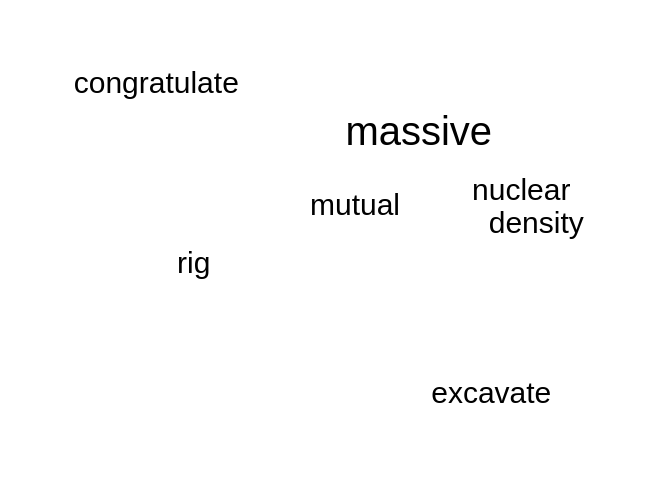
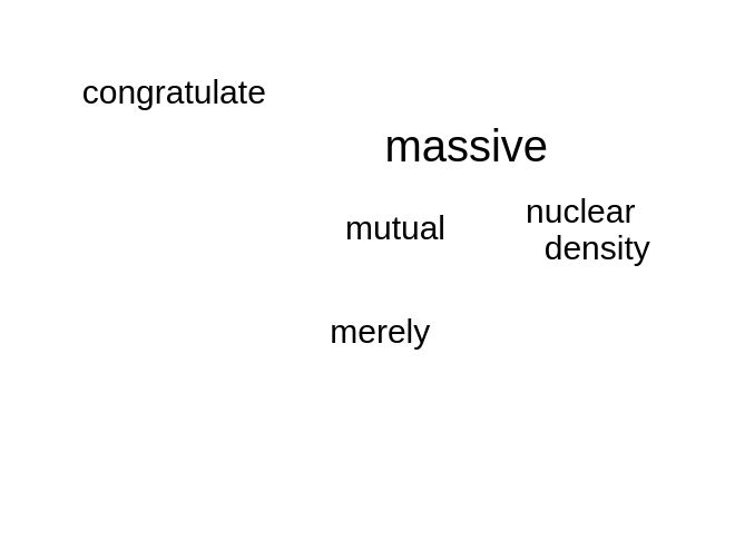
- <mxCell id="9" value="rig" style="text;html=1;align=center;verticalAlign=middle;resizable=0;points=[];autosize=1;strokeColor=none;fillColor=none;" vertex="1" parent="1"><mxGeometry x="61" y="92" width="31" height="26" as="geometry" /></mxCell>
+ <mxCell id="10" value="merely" style="text;html=1;align=center;verticalAlign=middle;resizable=0;points=[];autosize=1;strokeColor=none;fillColor=none;" vertex="1" parent="1"><mxGeometry x="109" y="106" width="54" height="26" as="geometry" /></mxCell>
- <mxCell id="2" value="excavate" style="text;html=1;align=center;verticalAlign=middle;resizable=0;points=[];autosize=1;strokeColor=none;fillColor=none;" parent="1" vertex="1"><mxGeometry x="161" y="142" width="70" height="30" as="geometry" /></mxCell>
